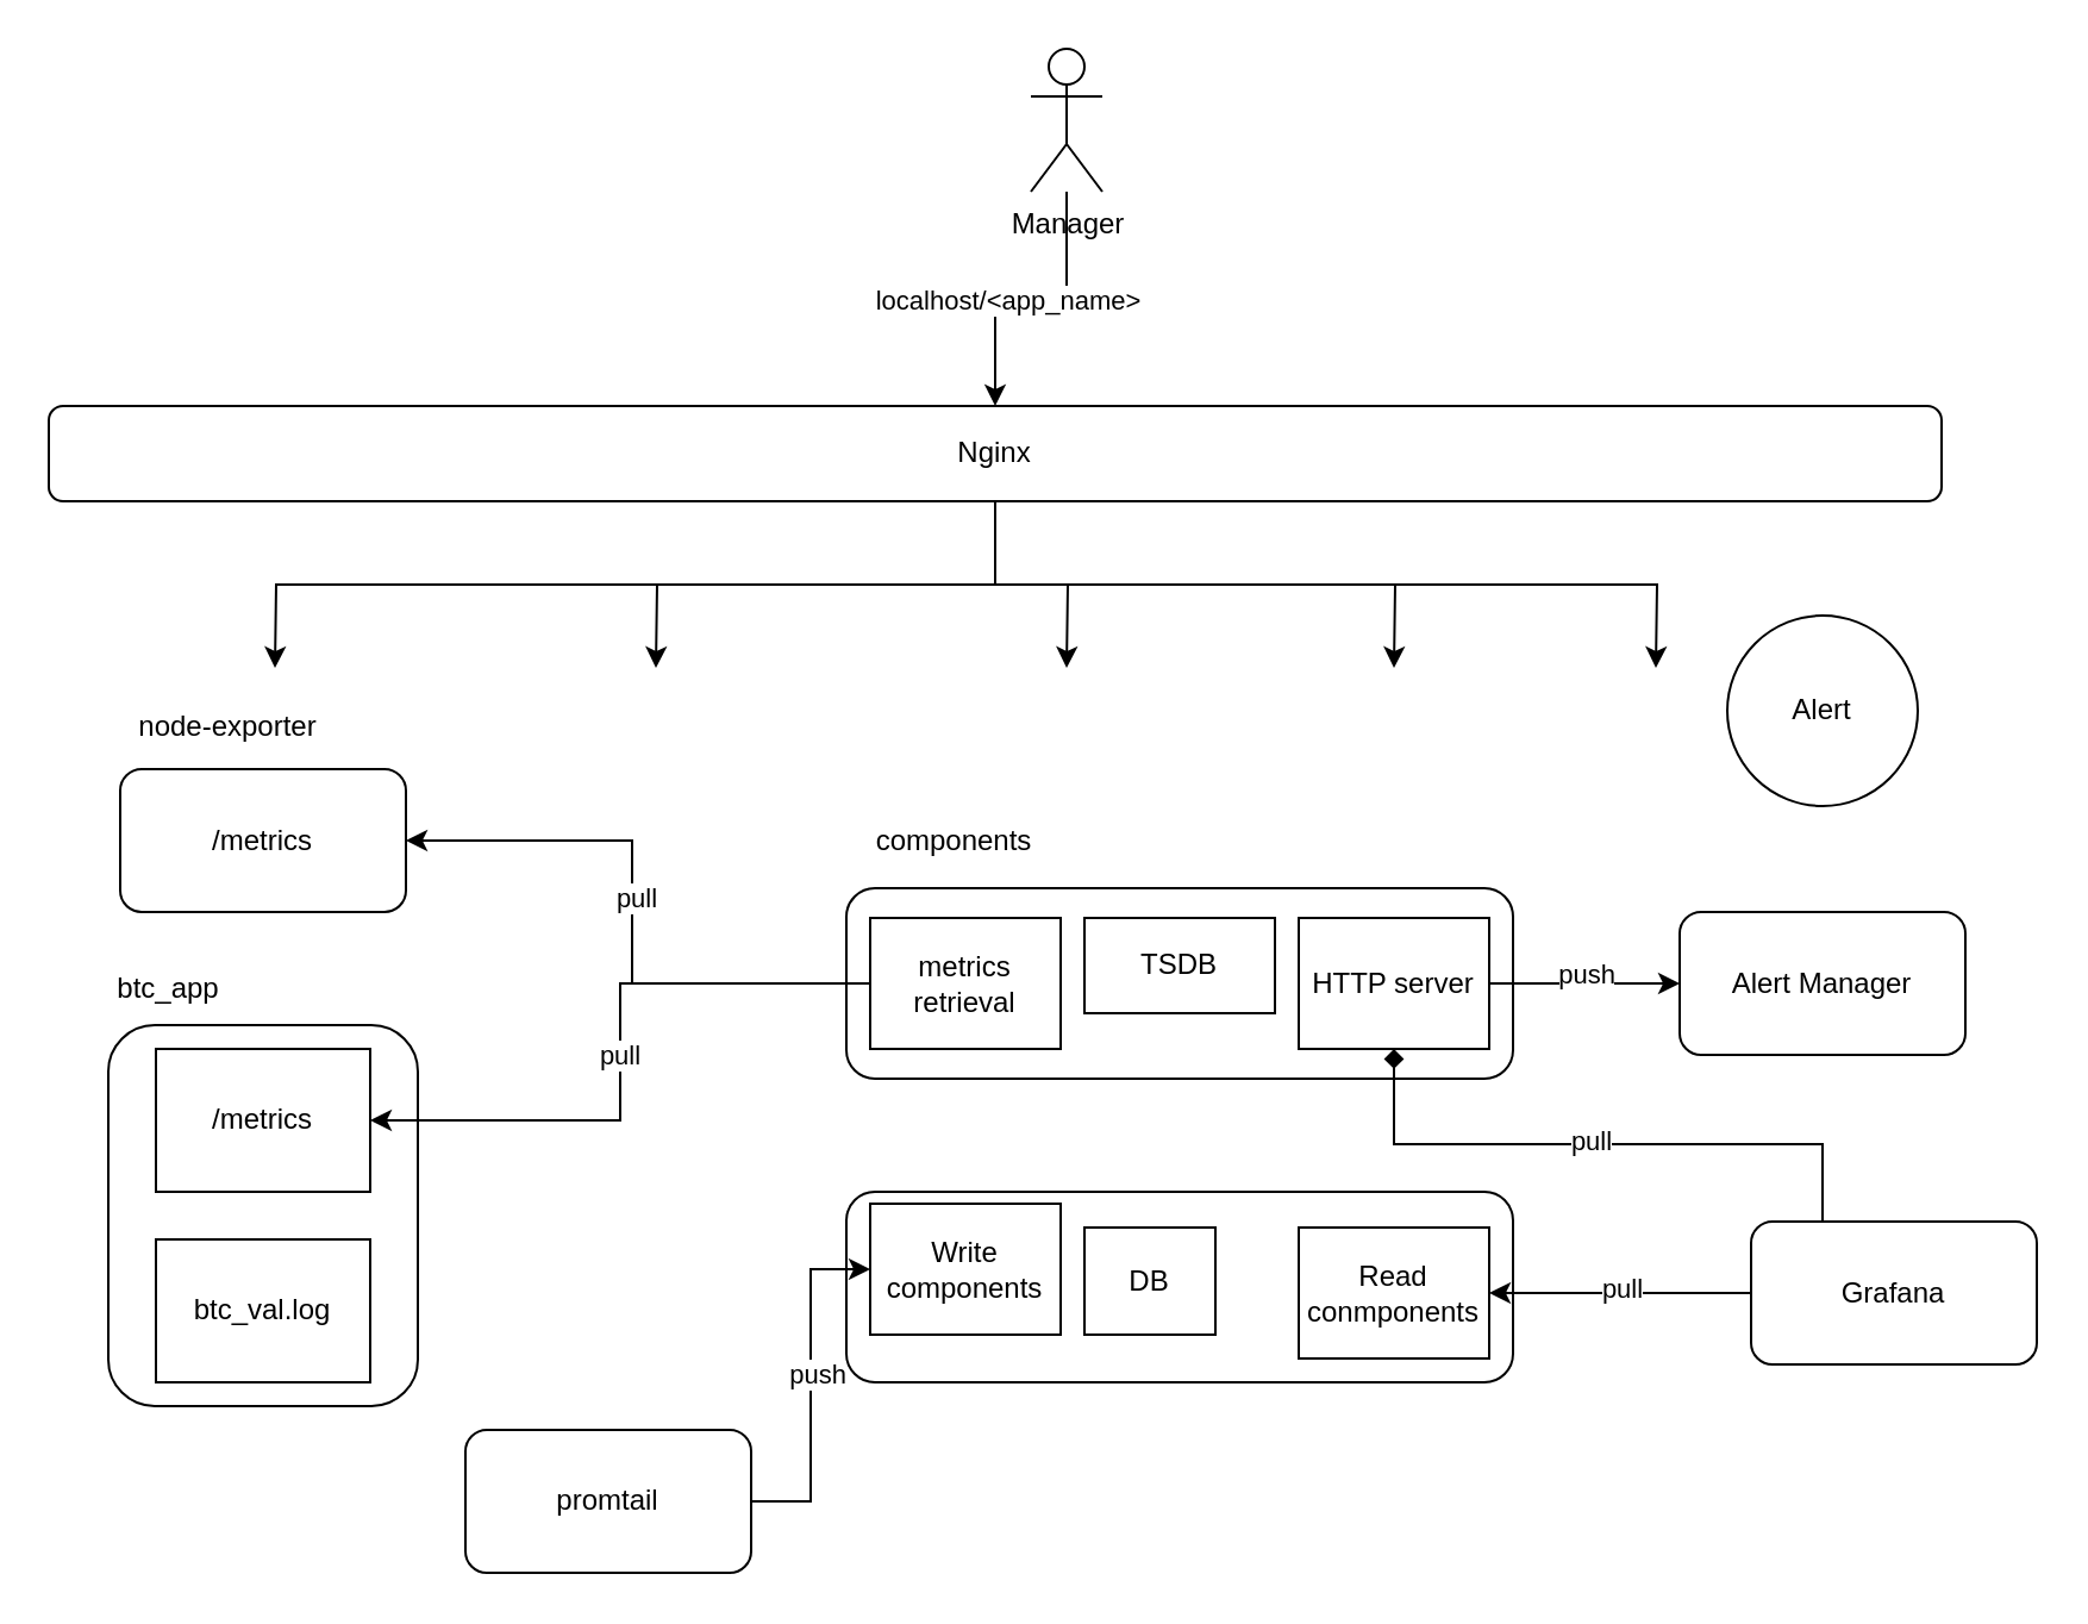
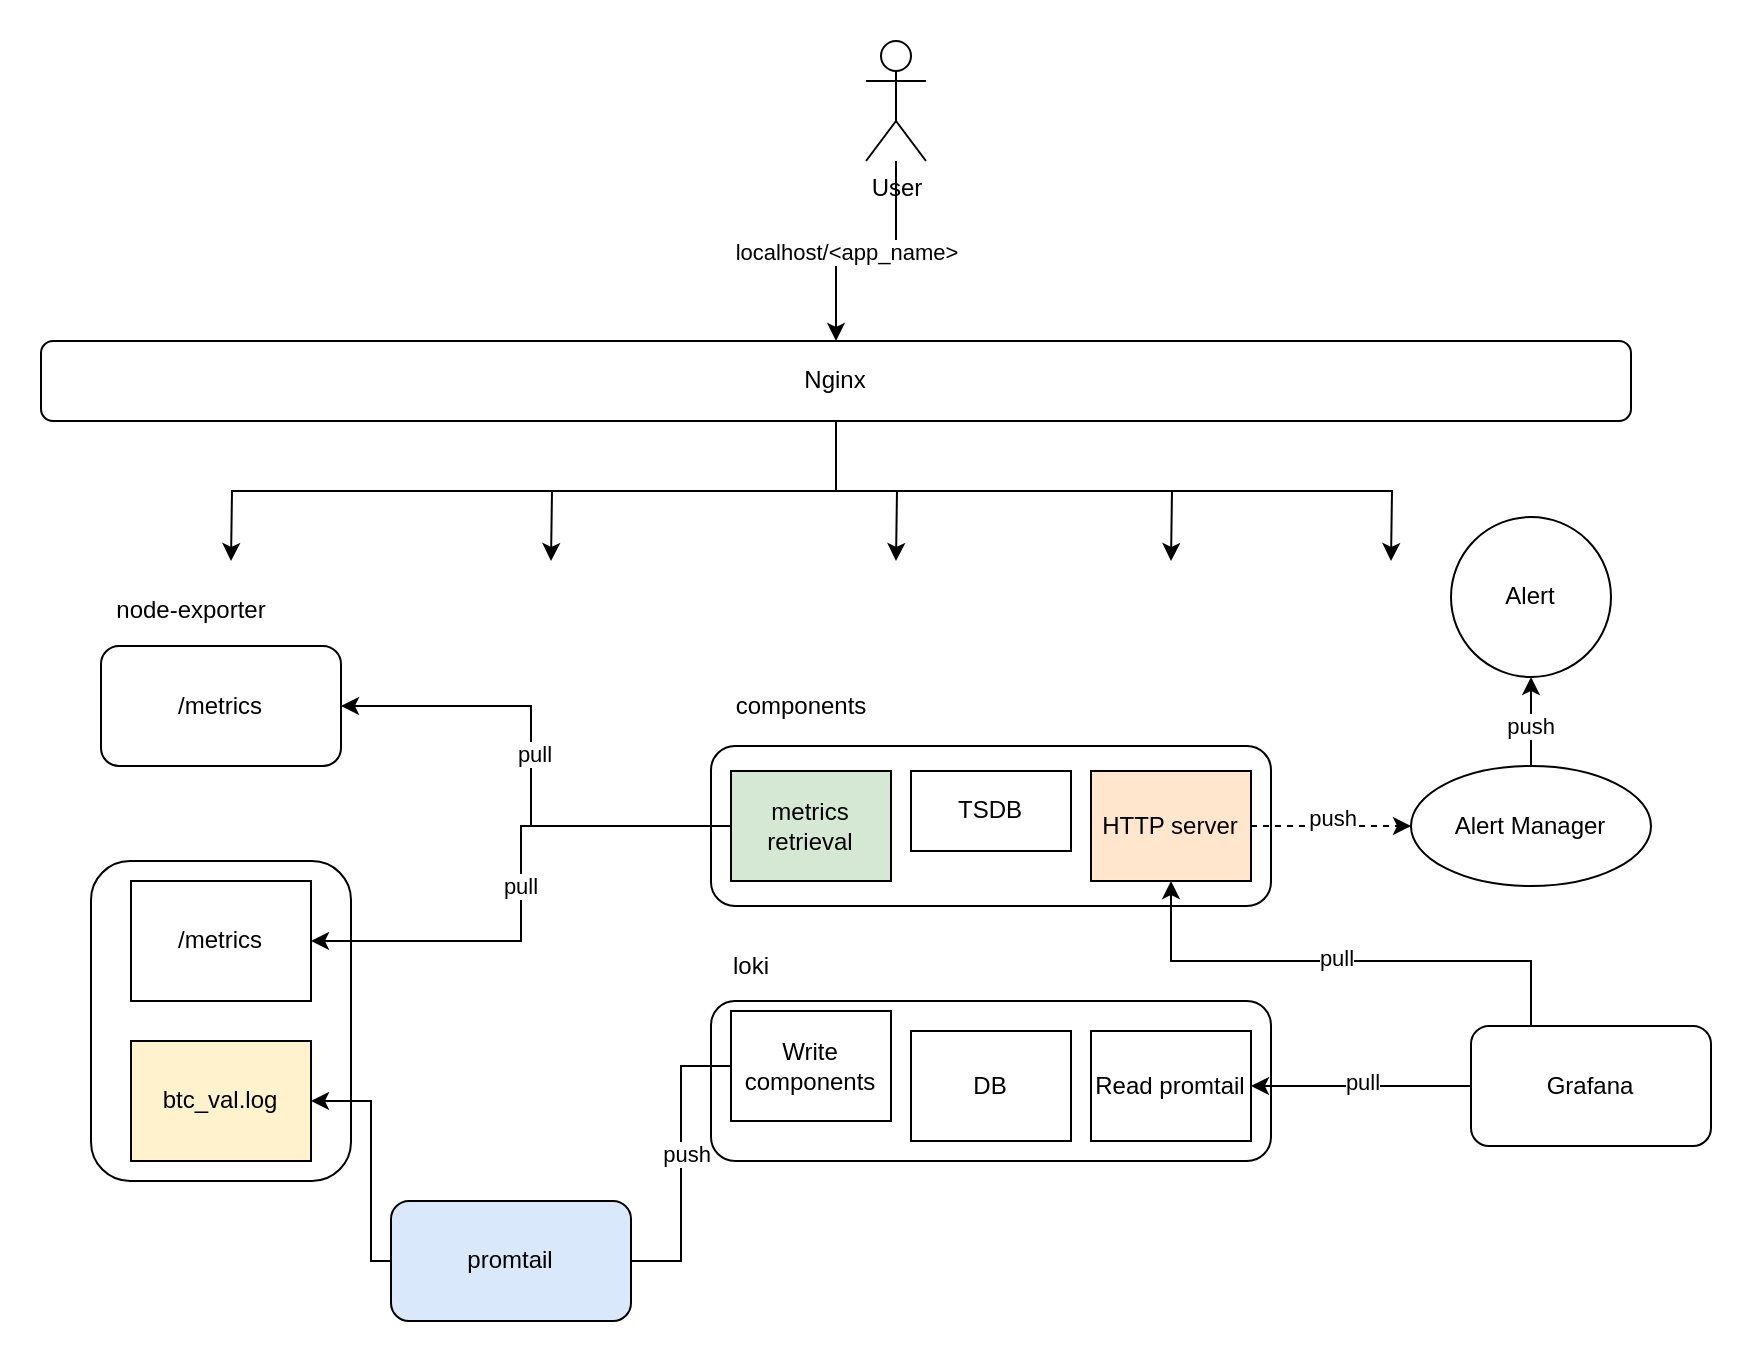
- <mxCell id="43" value="Manager" style="shape=umlActor;verticalLabelPosition=bottom;verticalAlign=top;html=1;outlineConnect=0;" parent="1" vertex="1"><mxGeometry x="432.5" y="20" width="30" height="60" as="geometry" /></mxCell>
+ <mxCell id="43" value="User" style="shape=umlActor;verticalLabelPosition=bottom;verticalAlign=top;html=1;outlineConnect=0;" parent="1" vertex="1"><mxGeometry x="432.5" y="20" width="30" height="60" as="geometry" /></mxCell>
+ <mxCell id="29" style="edgeStyle=orthogonalEdgeStyle;rounded=0;orthogonalLoop=1;jettySize=auto;html=1;entryX=0.5;entryY=1;entryDx=0;entryDy=0;" parent="1" source="31" target="32" edge="1"><mxGeometry relative="1" as="geometry" /></mxCell>
+ <mxCell id="30" value="push" style="edgeLabel;html=1;align=center;verticalAlign=middle;resizable=0;points=[];" vertex="1" connectable="0" parent="29"><mxGeometry x="-0.103" y="1" relative="1" as="geometry"><mxPoint as="offset" /></mxGeometry></mxCell>
- <mxCell id="14" value="metrics retrieval" style="rounded=0;whiteSpace=wrap;html=1;" parent="1" vertex="1"><mxGeometry x="365" y="385" width="80" height="55" as="geometry" /></mxCell>
+ <mxCell id="14" value="metrics retrieval" style="rounded=0;whiteSpace=wrap;html=1;fillColor=#d5e8d4;" parent="1" vertex="1"><mxGeometry x="365" y="385" width="80" height="55" as="geometry" /></mxCell>
- <mxCell id="18" value="HTTP server" style="rounded=0;whiteSpace=wrap;html=1;" parent="1" vertex="1"><mxGeometry x="545" y="385" width="80" height="55" as="geometry" /></mxCell>
+ <mxCell id="18" value="HTTP server" style="rounded=0;whiteSpace=wrap;html=1;fillColor=#ffe6cc;" parent="1" vertex="1"><mxGeometry x="545" y="385" width="80" height="55" as="geometry" /></mxCell>
- <mxCell id="16" style="edgeStyle=orthogonalEdgeStyle;rounded=0;orthogonalLoop=1;jettySize=auto;html=1;entryX=0;entryY=0.5;entryDx=0;entryDy=0;" edge="1" parent="1" source="18" target="31"><mxGeometry relative="1" as="geometry" /></mxCell>
+ <mxCell id="16" style="edgeStyle=orthogonalEdgeStyle;rounded=0;orthogonalLoop=1;jettySize=auto;html=1;entryX=0;entryY=0.5;entryDx=0;entryDy=0;dashed=1;" edge="1" parent="1" source="18" target="31"><mxGeometry relative="1" as="geometry" /></mxCell>
- <mxCell id="31" value="Alert Manager" style="rounded=1;whiteSpace=wrap;html=1;" parent="1" vertex="1"><mxGeometry x="705" y="382.5" width="120" height="60" as="geometry" /></mxCell>
+ <mxCell id="31" value="Alert Manager" style="ellipse;whiteSpace=wrap;html=1;" parent="1" vertex="1"><mxGeometry x="705" y="382.5" width="120" height="60" as="geometry" /></mxCell>
- <mxCell id="3" value="btc_app" style="text;html=1;align=center;verticalAlign=middle;resizable=0;points=[];autosize=1;strokeColor=none;fillColor=none;" parent="1" vertex="1"><mxGeometry x="35" y="400" width="70" height="30" as="geometry" /></mxCell>
- <mxCell id="24" style="edgeStyle=orthogonalEdgeStyle;rounded=0;orthogonalLoop=1;jettySize=auto;html=1;entryX=0.5;entryY=1;entryDx=0;entryDy=0;endArrow=diamond;" edge="1" parent="1" source="28" target="18"><mxGeometry relative="1" as="geometry"><Array as="points"><mxPoint x="765" y="480" /><mxPoint x="585" y="480" /></Array></mxGeometry></mxCell>
+ <mxCell id="24" style="edgeStyle=orthogonalEdgeStyle;rounded=0;orthogonalLoop=1;jettySize=auto;html=1;entryX=0.5;entryY=1;entryDx=0;entryDy=0;" edge="1" parent="1" source="28" target="18"><mxGeometry relative="1" as="geometry"><Array as="points"><mxPoint x="765" y="480" /><mxPoint x="585" y="480" /></Array></mxGeometry></mxCell>
+ <mxCell id="20" value="loki" style="text;html=1;align=center;verticalAlign=middle;resizable=0;points=[];autosize=1;strokeColor=none;fillColor=none;" parent="1" vertex="1"><mxGeometry x="355" y="468" width="40" height="30" as="geometry" /></mxCell>
- <mxCell id="44" style="edgeStyle=orthogonalEdgeStyle;rounded=0;orthogonalLoop=1;jettySize=auto;html=1;entryX=0;entryY=0.5;entryDx=0;entryDy=0;" edge="1" parent="1" source="7" target="21"><mxGeometry relative="1" as="geometry" /></mxCell>
+ <mxCell id="44" style="edgeStyle=orthogonalEdgeStyle;rounded=0;orthogonalLoop=1;jettySize=auto;html=1;entryX=0;entryY=0.5;entryDx=0;entryDy=0;endArrow=none;" edge="1" parent="1" source="7" target="21"><mxGeometry relative="1" as="geometry" /></mxCell>
- <mxCell id="22" value="DB" style="rounded=0;whiteSpace=wrap;html=1;" parent="1" vertex="1"><mxGeometry x="455" y="515" width="55" height="45" as="geometry" /></mxCell>
+ <mxCell id="22" value="DB" style="rounded=0;whiteSpace=wrap;html=1;" parent="1" vertex="1"><mxGeometry x="455" y="515" width="80" height="55" as="geometry" /></mxCell>
- <mxCell id="23" value="Read conmponents" style="rounded=0;whiteSpace=wrap;html=1;" parent="1" vertex="1"><mxGeometry x="545" y="515" width="80" height="55" as="geometry" /></mxCell>
+ <mxCell id="23" value="Read promtail" style="rounded=0;whiteSpace=wrap;html=1;" parent="1" vertex="1"><mxGeometry x="545" y="515" width="80" height="55" as="geometry" /></mxCell>
- <mxCell id="5" value="btc_val.log" style="rounded=0;whiteSpace=wrap;html=1;" parent="1" vertex="1"><mxGeometry x="65" y="520" width="90" height="60" as="geometry" /></mxCell>
+ <mxCell id="5" value="btc_val.log" style="rounded=0;whiteSpace=wrap;html=1;fillColor=#fff2cc;" parent="1" vertex="1"><mxGeometry x="65" y="520" width="90" height="60" as="geometry" /></mxCell>
+ <mxCell id="6" style="edgeStyle=orthogonalEdgeStyle;rounded=0;orthogonalLoop=1;jettySize=auto;html=1;entryX=1;entryY=0.5;entryDx=0;entryDy=0;" edge="1" parent="1" source="7" target="5"><mxGeometry relative="1" as="geometry"><Array as="points"><mxPoint x="185" y="630" /><mxPoint x="185" y="550" /></Array></mxGeometry></mxCell>
- <mxCell id="7" value="promtail" style="rounded=1;whiteSpace=wrap;html=1;" parent="1" vertex="1"><mxGeometry x="195" y="600" width="120" height="60" as="geometry" /></mxCell>
+ <mxCell id="7" value="promtail" style="rounded=1;whiteSpace=wrap;html=1;fillColor=#dae8fc;" parent="1" vertex="1"><mxGeometry x="195" y="600" width="120" height="60" as="geometry" /></mxCell>
